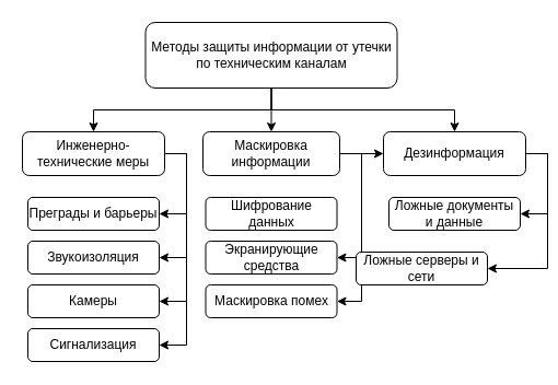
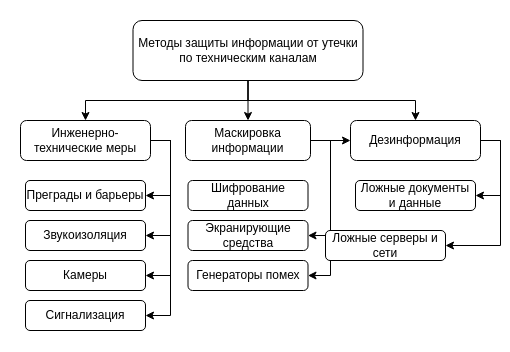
- <mxCell id="24" value="Маскировка помех" style="rounded=1;whiteSpace=wrap;html=1;" vertex="1" parent="1"><mxGeometry x="187.5" y="260" width="120" height="30" as="geometry" /></mxCell>
+ <mxCell id="24" value="Генераторы помех" style="rounded=1;whiteSpace=wrap;html=1;" vertex="1" parent="1"><mxGeometry x="187.5" y="260" width="120" height="30" as="geometry" /></mxCell>
